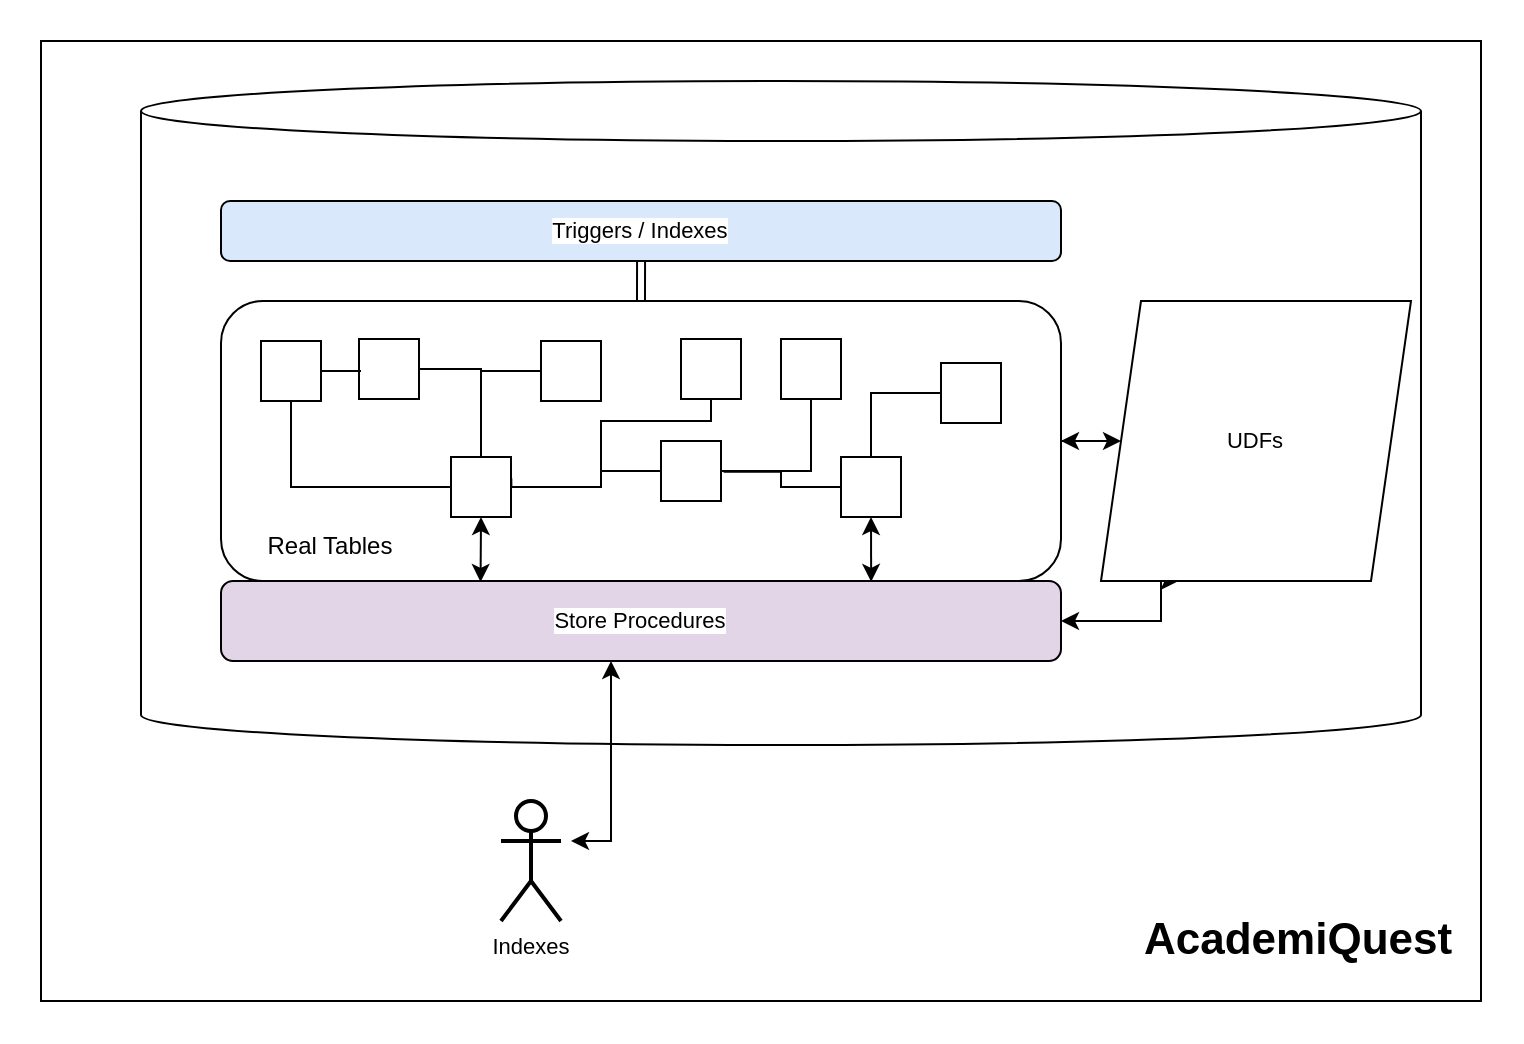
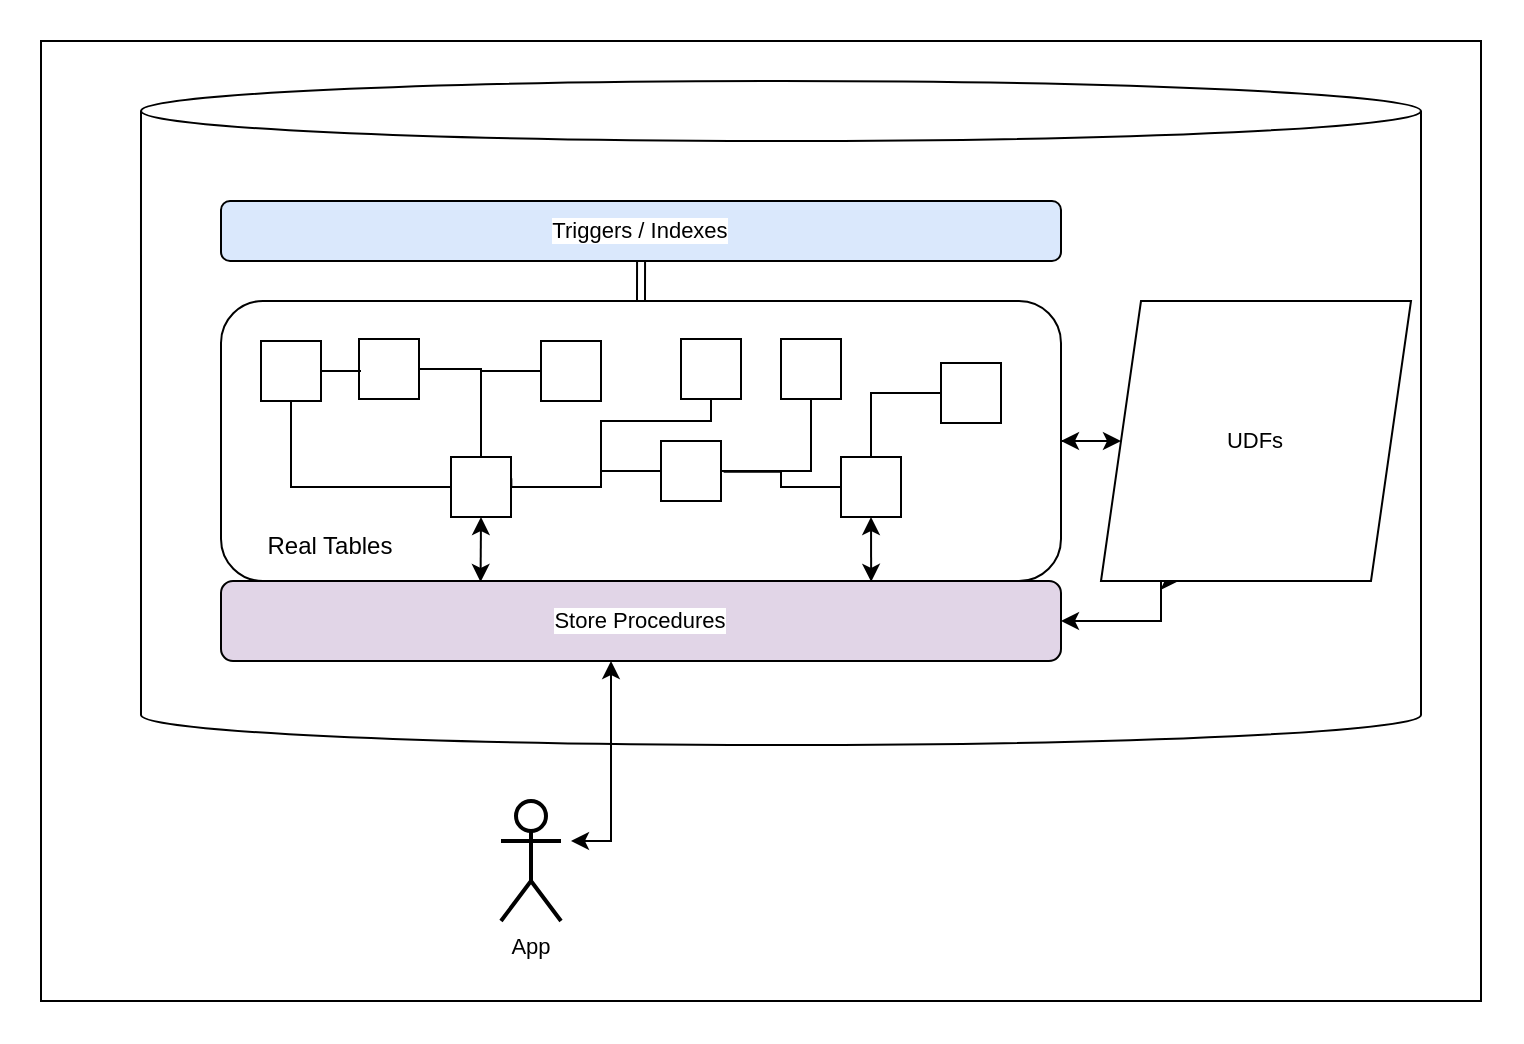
- <mxCell id="34" value="&lt;h1 style=&quot;margin-top: 0px;&quot;&gt;AcademiQuest&lt;br&gt;&lt;/h1&gt;" style="text;html=1;whiteSpace=wrap;overflow=hidden;rounded=0;fontFamily=Helvetica;fontSize=11;fontColor=default;labelBackgroundColor=default;" parent="1" vertex="1"><mxGeometry x="570" y="450" width="160" height="40" as="geometry" /></mxCell>
- <mxCell id="33" value="Indexes" style="shape=umlActor;verticalLabelPosition=bottom;verticalAlign=top;html=1;outlineConnect=0;fontFamily=Helvetica;fontSize=11;fontColor=default;labelBackgroundColor=default;strokeWidth=2;" parent="1" vertex="1"><mxGeometry x="250" y="400" width="30" height="60" as="geometry" /></mxCell>
+ <mxCell id="33" value="App" style="shape=umlActor;verticalLabelPosition=bottom;verticalAlign=top;html=1;outlineConnect=0;fontFamily=Helvetica;fontSize=11;fontColor=default;labelBackgroundColor=default;strokeWidth=2;" parent="1" vertex="1"><mxGeometry x="250" y="400" width="30" height="60" as="geometry" /></mxCell>
